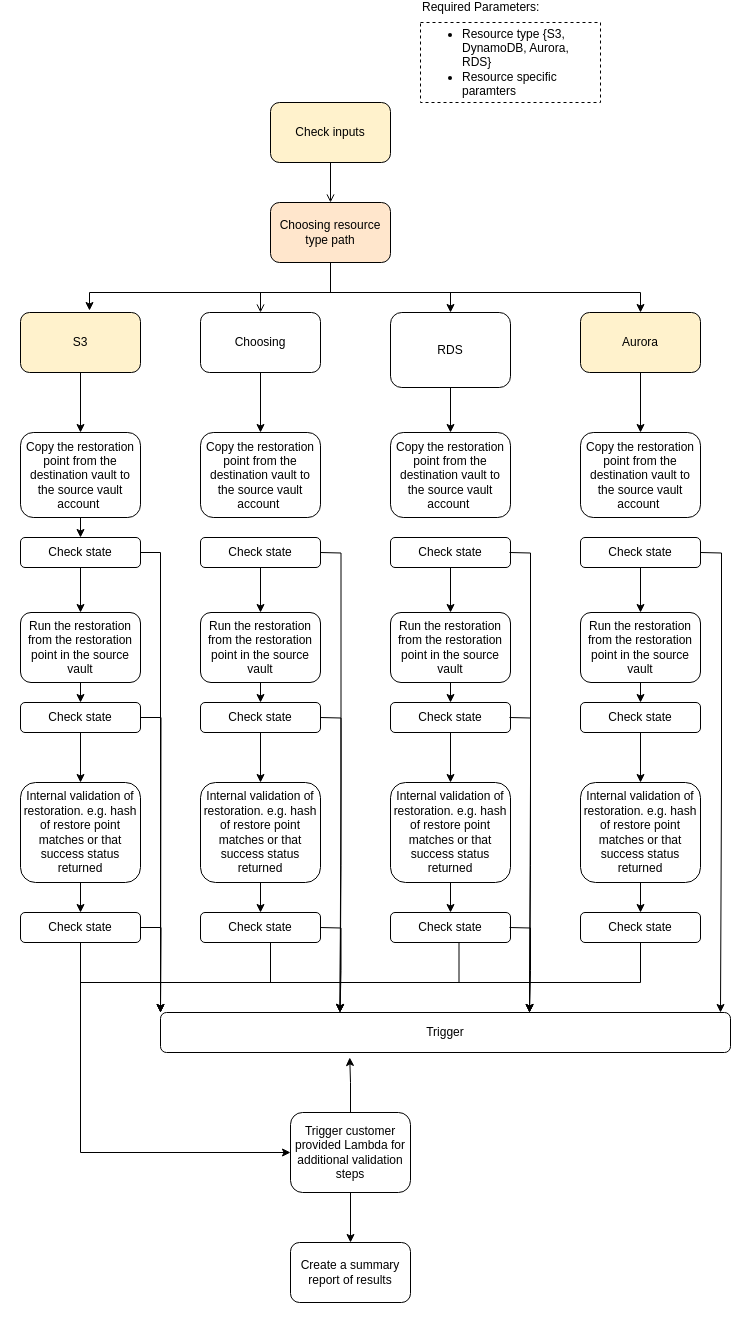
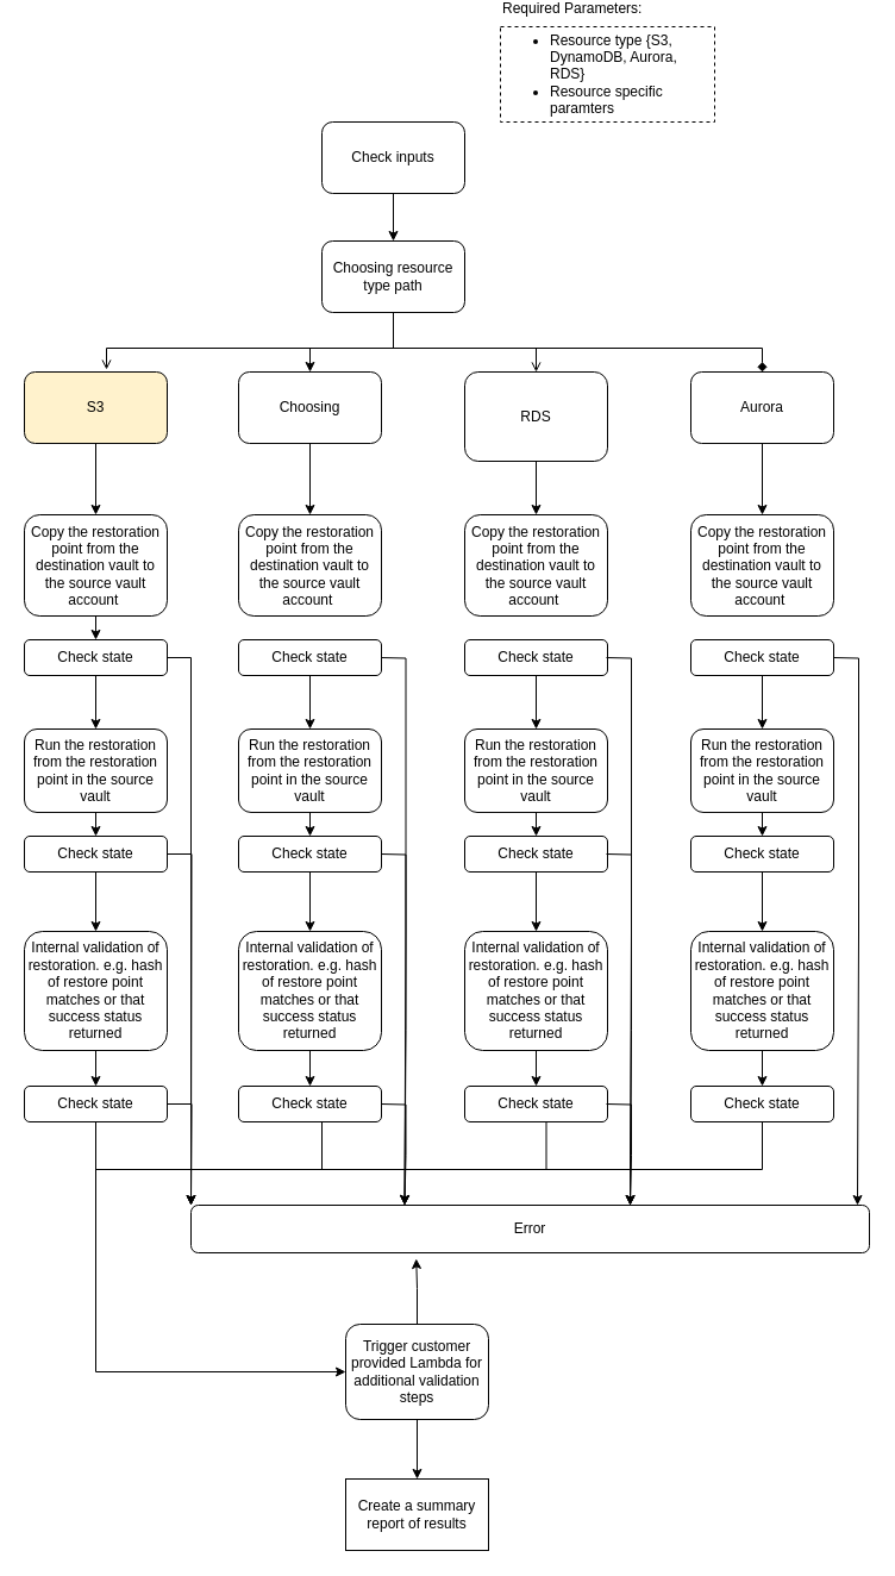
- <mxCell id="4" value="Check inputs" style="rounded=1;whiteSpace=wrap;html=1;fillColor=#fff2cc;" vertex="1" parent="1"><mxGeometry x="270" y="100" width="120" height="60" as="geometry" /></mxCell>
+ <mxCell id="4" value="Check inputs" style="rounded=1;whiteSpace=wrap;html=1;" vertex="1" parent="1"><mxGeometry x="270" y="100" width="120" height="60" as="geometry" /></mxCell>
- <mxCell id="3" style="edgeStyle=orthogonalEdgeStyle;rounded=0;orthogonalLoop=1;jettySize=auto;html=1;exitX=0.5;exitY=1;exitDx=0;exitDy=0;entryX=0.5;entryY=0;entryDx=0;entryDy=0;endArrow=open;" edge="1" parent="1" source="4" target="8"><mxGeometry relative="1" as="geometry" /></mxCell>
+ <mxCell id="3" style="edgeStyle=orthogonalEdgeStyle;rounded=0;orthogonalLoop=1;jettySize=auto;html=1;exitX=0.5;exitY=1;exitDx=0;exitDy=0;entryX=0.5;entryY=0;entryDx=0;entryDy=0;" edge="1" parent="1" source="4" target="8"><mxGeometry relative="1" as="geometry" /></mxCell>
- <mxCell id="8" value="Choosing resource type path" style="rounded=1;whiteSpace=wrap;html=1;fillColor=#ffe6cc;" vertex="1" parent="1"><mxGeometry x="270" y="200" width="120" height="60" as="geometry" /></mxCell>
+ <mxCell id="8" value="Choosing resource type path" style="rounded=1;whiteSpace=wrap;html=1;" vertex="1" parent="1"><mxGeometry x="270" y="200" width="120" height="60" as="geometry" /></mxCell>
- <mxCell id="18" style="edgeStyle=orthogonalEdgeStyle;rounded=0;orthogonalLoop=1;jettySize=auto;html=1;exitX=0.5;exitY=1;exitDx=0;exitDy=0;entryX=0.575;entryY=-0.033;entryDx=0;entryDy=0;entryPerimeter=0;" edge="1" parent="1" source="8" target="11"><mxGeometry relative="1" as="geometry"><Array as="points"><mxPoint x="330" y="290" /><mxPoint x="89" y="290" /></Array></mxGeometry></mxCell>
+ <mxCell id="18" style="edgeStyle=orthogonalEdgeStyle;rounded=0;orthogonalLoop=1;jettySize=auto;html=1;exitX=0.5;exitY=1;exitDx=0;exitDy=0;entryX=0.575;entryY=-0.033;entryDx=0;entryDy=0;entryPerimeter=0;endArrow=open;" edge="1" parent="1" source="8" target="11"><mxGeometry relative="1" as="geometry"><Array as="points"><mxPoint x="330" y="290" /><mxPoint x="89" y="290" /></Array></mxGeometry></mxCell>
- <mxCell id="6" style="edgeStyle=orthogonalEdgeStyle;rounded=0;orthogonalLoop=1;jettySize=auto;html=1;exitX=0.5;exitY=1;exitDx=0;exitDy=0;entryX=0.5;entryY=0;entryDx=0;entryDy=0;" edge="1" parent="1" source="8" target="15"><mxGeometry relative="1" as="geometry"><Array as="points"><mxPoint x="330" y="290" /><mxPoint x="450" y="290" /></Array></mxGeometry></mxCell>
+ <mxCell id="6" style="edgeStyle=orthogonalEdgeStyle;rounded=0;orthogonalLoop=1;jettySize=auto;html=1;exitX=0.5;exitY=1;exitDx=0;exitDy=0;entryX=0.5;entryY=0;entryDx=0;entryDy=0;endArrow=open;" edge="1" parent="1" source="8" target="15"><mxGeometry relative="1" as="geometry"><Array as="points"><mxPoint x="330" y="290" /><mxPoint x="450" y="290" /></Array></mxGeometry></mxCell>
- <mxCell id="7" style="edgeStyle=orthogonalEdgeStyle;rounded=0;orthogonalLoop=1;jettySize=auto;html=1;exitX=0.5;exitY=1;exitDx=0;exitDy=0;entryX=0.5;entryY=0;entryDx=0;entryDy=0;" edge="1" parent="1" source="8" target="17"><mxGeometry relative="1" as="geometry"><Array as="points"><mxPoint x="330" y="290" /><mxPoint x="640" y="290" /></Array></mxGeometry></mxCell>
+ <mxCell id="7" style="edgeStyle=orthogonalEdgeStyle;rounded=0;orthogonalLoop=1;jettySize=auto;html=1;exitX=0.5;exitY=1;exitDx=0;exitDy=0;entryX=0.5;entryY=0;entryDx=0;entryDy=0;endArrow=diamond;" edge="1" parent="1" source="8" target="17"><mxGeometry relative="1" as="geometry"><Array as="points"><mxPoint x="330" y="290" /><mxPoint x="640" y="290" /></Array></mxGeometry></mxCell>
- <mxCell id="5" style="edgeStyle=orthogonalEdgeStyle;rounded=0;orthogonalLoop=1;jettySize=auto;html=1;exitX=0.5;exitY=1;exitDx=0;exitDy=0;entryX=0.5;entryY=0;entryDx=0;entryDy=0;endArrow=open;" edge="1" parent="1" source="8" target="13"><mxGeometry relative="1" as="geometry"><Array as="points"><mxPoint x="330" y="290" /><mxPoint x="260" y="290" /></Array></mxGeometry></mxCell>
+ <mxCell id="5" style="edgeStyle=orthogonalEdgeStyle;rounded=0;orthogonalLoop=1;jettySize=auto;html=1;exitX=0.5;exitY=1;exitDx=0;exitDy=0;entryX=0.5;entryY=0;entryDx=0;entryDy=0;" edge="1" parent="1" source="8" target="13"><mxGeometry relative="1" as="geometry"><Array as="points"><mxPoint x="330" y="290" /><mxPoint x="260" y="290" /></Array></mxGeometry></mxCell>
- <mxCell id="17" value="Aurora" style="rounded=1;whiteSpace=wrap;html=1;fillColor=#fff2cc;" vertex="1" parent="1"><mxGeometry x="580" y="310" width="120" height="60" as="geometry" /></mxCell>
+ <mxCell id="17" value="Aurora" style="rounded=1;whiteSpace=wrap;html=1;" vertex="1" parent="1"><mxGeometry x="580" y="310" width="120" height="60" as="geometry" /></mxCell>
- <mxCell id="2" value="Trigger" style="rounded=1;whiteSpace=wrap;html=1;" vertex="1" parent="1"><mxGeometry x="160" y="1010" width="570" height="40" as="geometry" /></mxCell>
+ <mxCell id="2" value="Error" style="rounded=1;whiteSpace=wrap;html=1;" vertex="1" parent="1"><mxGeometry x="160" y="1010" width="570" height="40" as="geometry" /></mxCell>
- <mxCell id="27" value="Create a summary report of results" style="rounded=1;whiteSpace=wrap;html=1;" vertex="1" parent="1"><mxGeometry x="290" y="1240" width="120" height="60" as="geometry" /></mxCell>
+ <mxCell id="27" value="Create a summary report of results" style="whiteSpace=wrap;html=1;rounded=0;" vertex="1" parent="1"><mxGeometry x="290" y="1240" width="120" height="60" as="geometry" /></mxCell>
